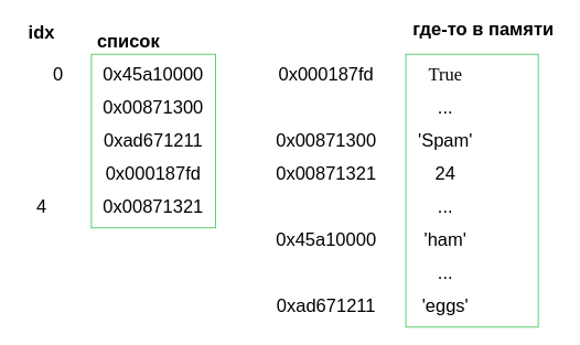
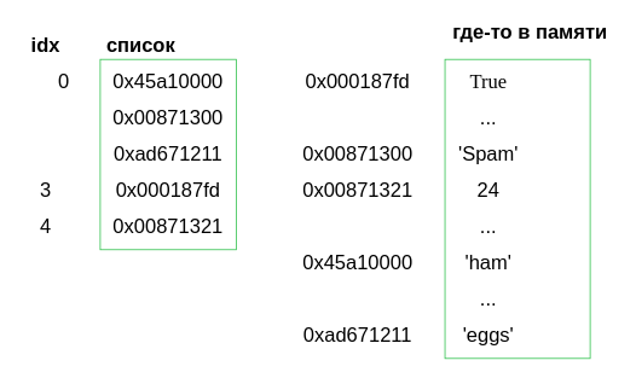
- <mxCell id="3" value="&lt;font style=&quot;font-size: 22px;&quot;&gt;&lt;b&gt;idx&lt;/b&gt;&lt;/font&gt;" style="text;strokeColor=none;align=center;fillColor=none;html=1;verticalAlign=middle;whiteSpace=wrap;rounded=0;" vertex="1" parent="1"><mxGeometry x="20" y="25" width="60" height="30" as="geometry" /></mxCell>
+ <mxCell id="3" value="&lt;font style=&quot;font-size: 22px;&quot;&gt;&lt;b&gt;idx&lt;/b&gt;&lt;/font&gt;" style="text;strokeColor=none;align=center;fillColor=none;html=1;verticalAlign=middle;whiteSpace=wrap;rounded=0;" vertex="1" parent="1"><mxGeometry x="20" y="35" width="60" height="30" as="geometry" /></mxCell>
+ <mxCell id="5" value="&lt;font style=&quot;font-size: 22px;&quot;&gt;3&lt;/font&gt;" style="text;strokeColor=none;align=center;fillColor=none;html=1;verticalAlign=middle;whiteSpace=wrap;rounded=0;" vertex="1" parent="1"><mxGeometry x="20" y="195" width="60" height="30" as="geometry" /></mxCell>
